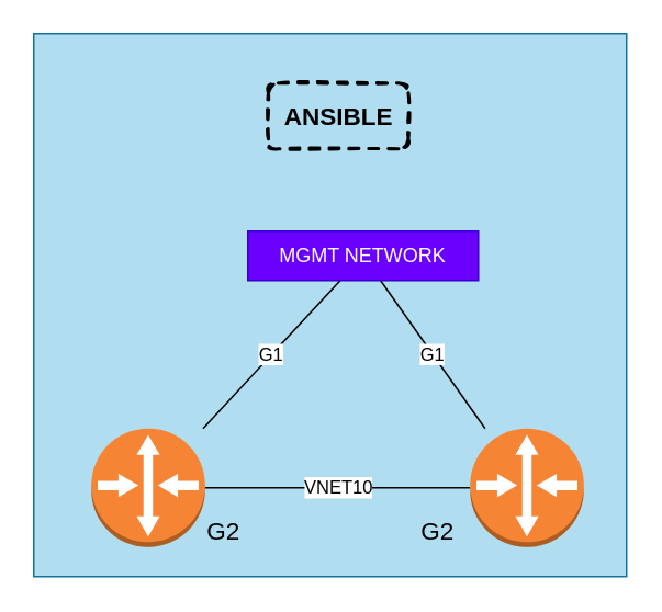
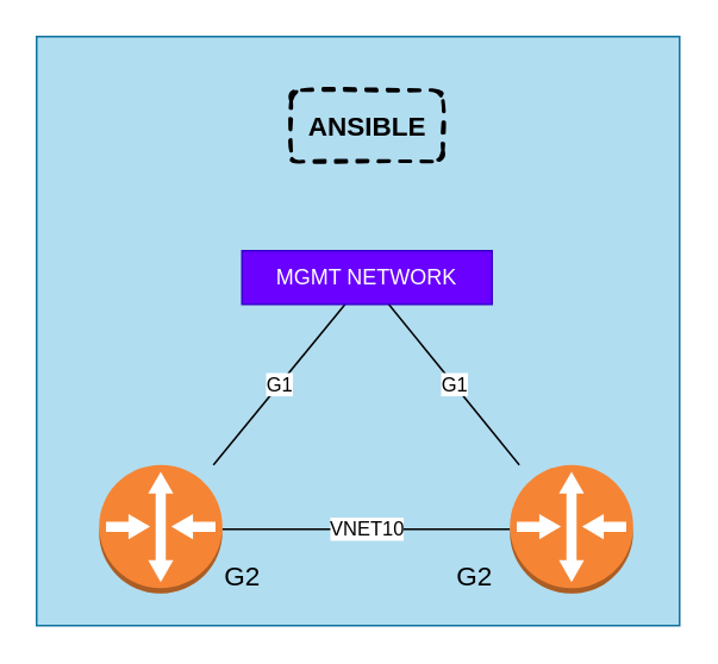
- <mxCell id="8" value="MGMT NETWORK" style="whiteSpace=wrap;html=1;verticalAlign=middle;fillColor=#6a00ff;dashed=0;fontColor=#ffffff;strokeColor=#3700CC;align=center;" parent="1" vertex="1"><mxGeometry x="150" y="140" width="140" height="30" as="geometry" /></mxCell>
+ <mxCell id="8" value="MGMT NETWORK" style="whiteSpace=wrap;html=1;verticalAlign=middle;fillColor=#6a00ff;dashed=0;fontColor=#ffffff;strokeColor=#3700CC;align=center;" parent="1" vertex="1"><mxGeometry x="135" y="140" width="140" height="30" as="geometry" /></mxCell>
